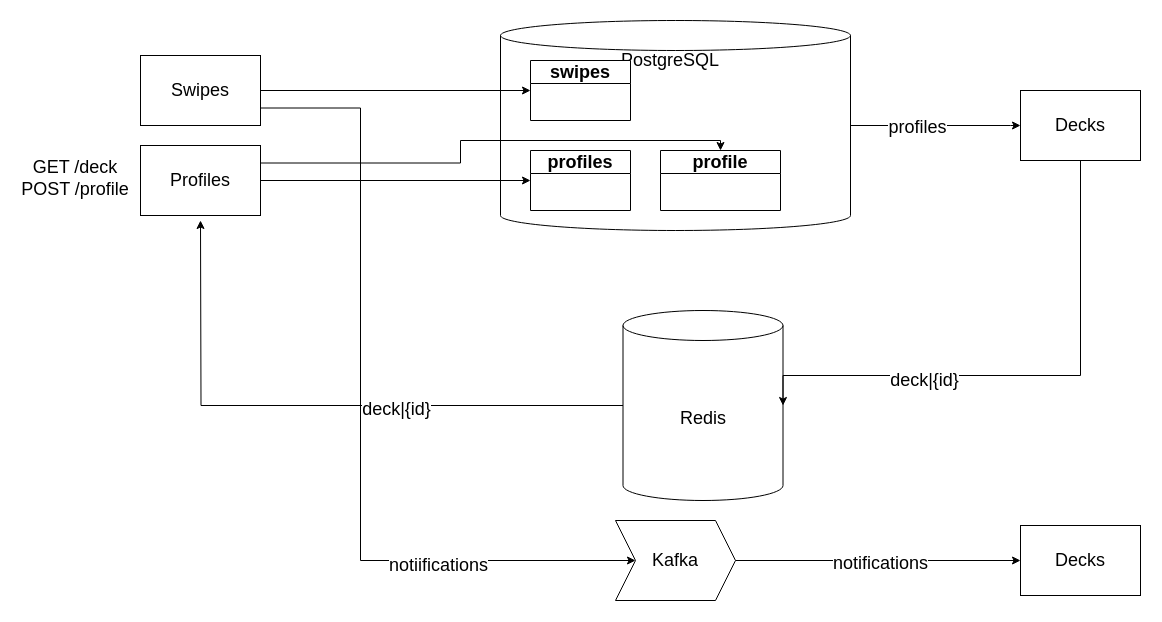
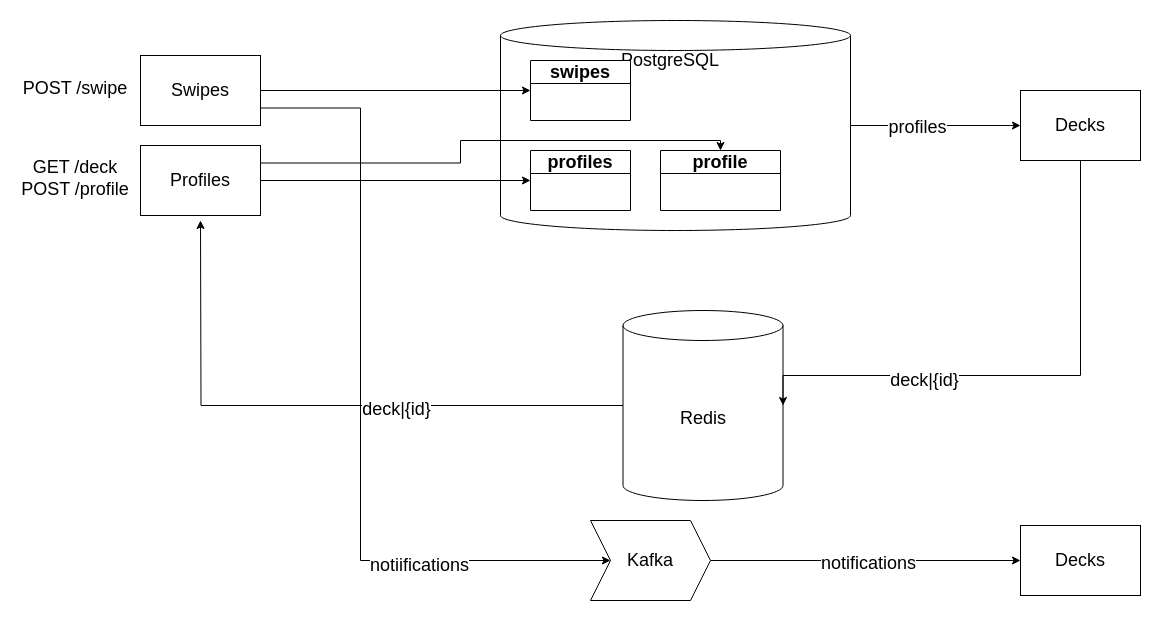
+ <mxCell id="19" value="&lt;div&gt;POST /swipe&lt;/div&gt;" style="text;html=1;align=center;verticalAlign=middle;whiteSpace=wrap;rounded=0;fontSize=18;" parent="1" vertex="1"><mxGeometry x="20" y="55" width="110" height="65" as="geometry" /></mxCell>
- <mxCell id="27" value="&lt;font&gt;Kafka&lt;/font&gt;" style="shape=step;perimeter=stepPerimeter;whiteSpace=wrap;html=1;fixedSize=1;fontSize=18;" parent="1" vertex="1"><mxGeometry x="615" y="520" width="120" height="80" as="geometry" /></mxCell>
+ <mxCell id="27" value="&lt;font&gt;Kafka&lt;/font&gt;" style="shape=step;perimeter=stepPerimeter;whiteSpace=wrap;html=1;fixedSize=1;fontSize=18;" parent="1" vertex="1"><mxGeometry x="590" y="520" width="120" height="80" as="geometry" /></mxCell>
